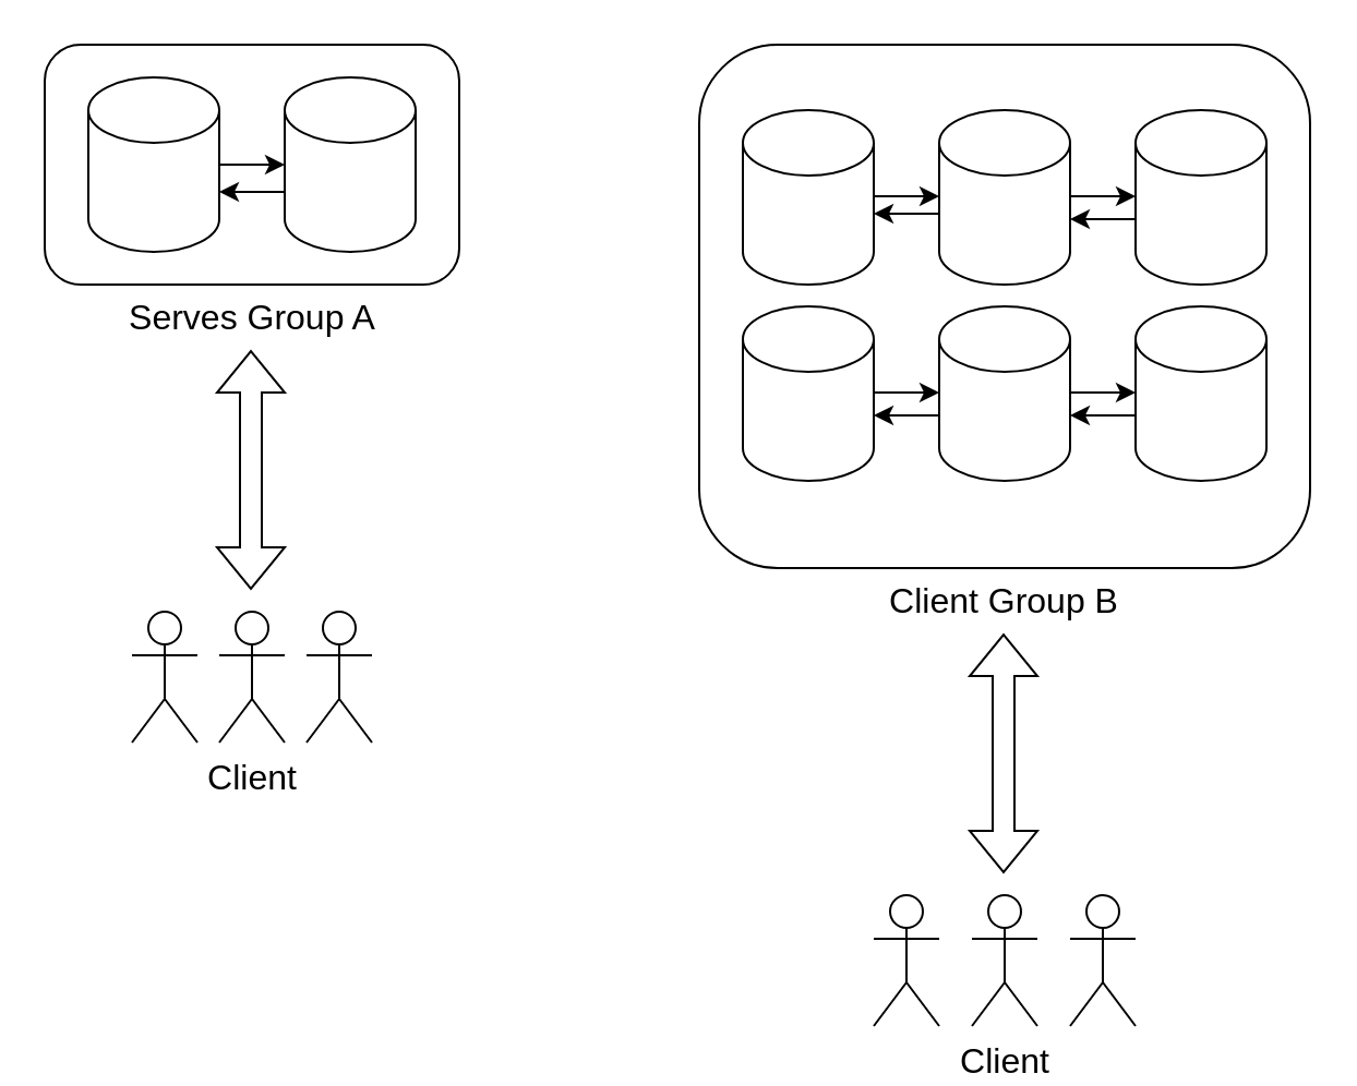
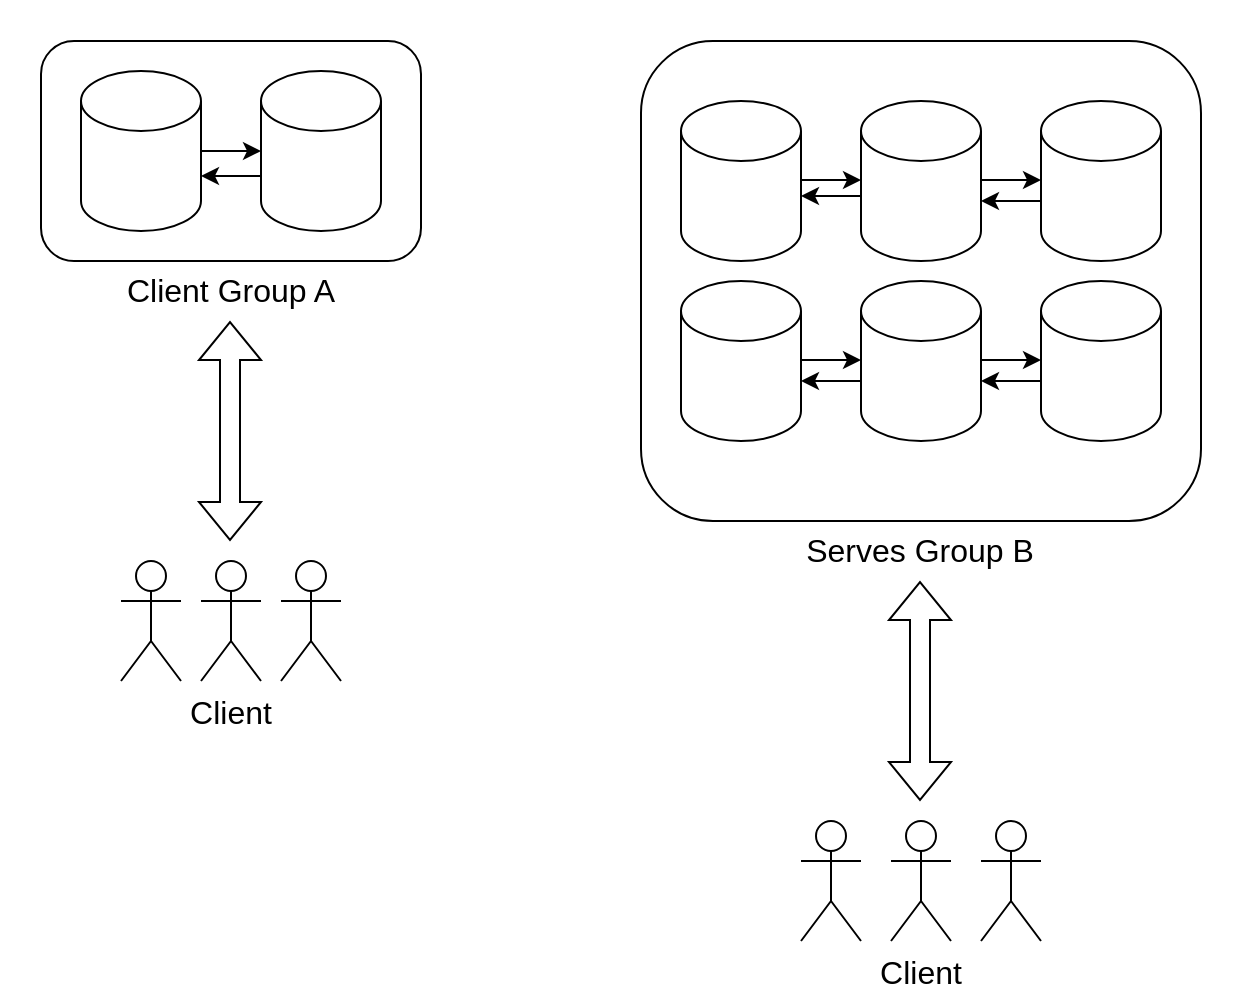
- <mxCell id="12" value="&lt;font style=&quot;font-size: 16px;&quot;&gt;Serves Group A&lt;/font&gt;" style="text;html=1;strokeColor=none;fillColor=none;align=center;verticalAlign=middle;whiteSpace=wrap;rounded=0;" vertex="1" parent="1"><mxGeometry x="52.5" y="130" width="125" height="30" as="geometry" /></mxCell>
+ <mxCell id="12" value="&lt;font style=&quot;font-size: 16px;&quot;&gt;Client Group A&lt;/font&gt;" style="text;html=1;strokeColor=none;fillColor=none;align=center;verticalAlign=middle;whiteSpace=wrap;rounded=0;" vertex="1" parent="1"><mxGeometry x="52.5" y="130" width="125" height="30" as="geometry" /></mxCell>
- <mxCell id="13" value="&lt;font style=&quot;font-size: 16px;&quot;&gt;Client Group B&lt;/font&gt;" style="text;html=1;strokeColor=none;fillColor=none;align=center;verticalAlign=middle;whiteSpace=wrap;rounded=0;" vertex="1" parent="1"><mxGeometry x="400" y="260" width="120" height="30" as="geometry" /></mxCell>
+ <mxCell id="13" value="&lt;font style=&quot;font-size: 16px;&quot;&gt;Serves Group B&lt;/font&gt;" style="text;html=1;strokeColor=none;fillColor=none;align=center;verticalAlign=middle;whiteSpace=wrap;rounded=0;" vertex="1" parent="1"><mxGeometry x="400" y="260" width="120" height="30" as="geometry" /></mxCell>
